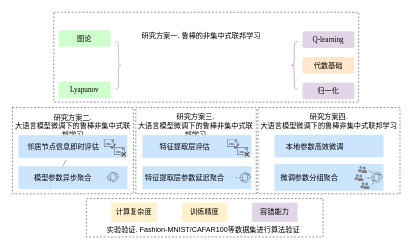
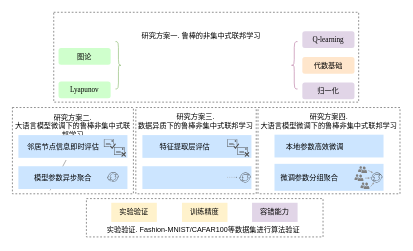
- <mxCell id="7" value="图论" style="rounded=1;whiteSpace=wrap;html=1;fillColor=light-dark(#CFFFCC,var(--ge-dark-color, #121212));strokeColor=none;fontFamily=Times New Roman;" parent="1" vertex="1"><mxGeometry x="97" y="49.5" width="87" height="28" as="geometry" /></mxCell>
+ <mxCell id="7" value="图论" style="rounded=1;whiteSpace=wrap;html=1;fillColor=light-dark(#CFFFCC,var(--ge-dark-color, #121212));strokeColor=none;fontFamily=Times New Roman;" parent="1" vertex="1"><mxGeometry x="97" y="79.5" width="87" height="28" as="geometry" /></mxCell>
- <mxCell id="17" value="研究方案三.&#10;大语言模型微调下的鲁棒非集中式联邦学习" style="text;whiteSpace=wrap;align=center;" parent="1" vertex="1"><mxGeometry x="225.98" y="181" width="200.03" height="40" as="geometry" /></mxCell>
+ <mxCell id="17" value="研究方案三.&#10;数据异质下的鲁棒非集中式联邦学习" style="text;whiteSpace=wrap;align=center;" parent="1" vertex="1"><mxGeometry x="225.98" y="181" width="200.03" height="40" as="geometry" /></mxCell>
- <mxCell id="26" value="&lt;span style=&quot;color: rgb(0, 0, 0); font-family: &amp;quot;Times New Roman&amp;quot;; font-size: 12px; font-style: normal; font-variant-ligatures: normal; font-variant-caps: normal; font-weight: 400; letter-spacing: normal; orphans: 2; text-align: center; text-indent: 0px; text-transform: none; widows: 2; word-spacing: 0px; -webkit-text-stroke-width: 0px; white-space: normal; text-decoration-thickness: initial; text-decoration-style: initial; text-decoration-color: initial; float: none; display: inline !important;&quot;&gt;特征提取层参数延迟聚合&lt;/span&gt;" style="text;whiteSpace=wrap;html=1;" vertex="1" parent="1"><mxGeometry x="239.6" y="282.9" width="138.9" height="26.2" as="geometry" /></mxCell>
- <mxCell id="18" value="计算复杂度" style="rounded=0;whiteSpace=wrap;html=1;fillColor=#FFF2CC;strokeColor=none;" parent="1" vertex="1"><mxGeometry x="185.05" y="338" width="76" height="32" as="geometry" /></mxCell>
+ <mxCell id="18" value="实验验证" style="rounded=0;whiteSpace=wrap;html=1;fillColor=#FFF2CC;strokeColor=none;" parent="1" vertex="1"><mxGeometry x="185.05" y="338" width="76" height="32" as="geometry" /></mxCell>
